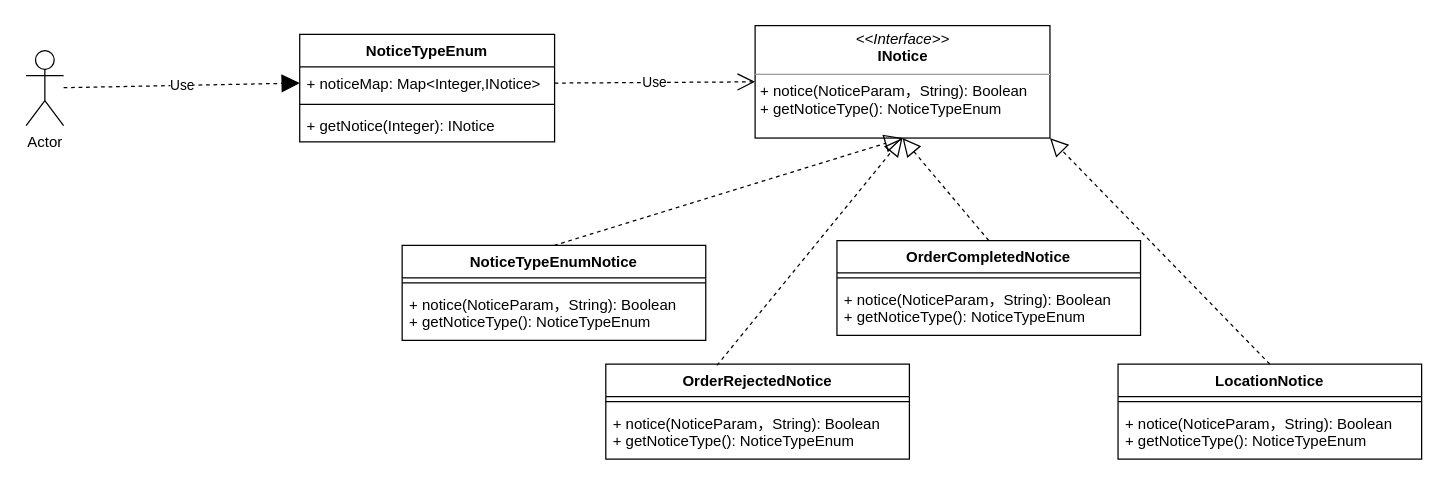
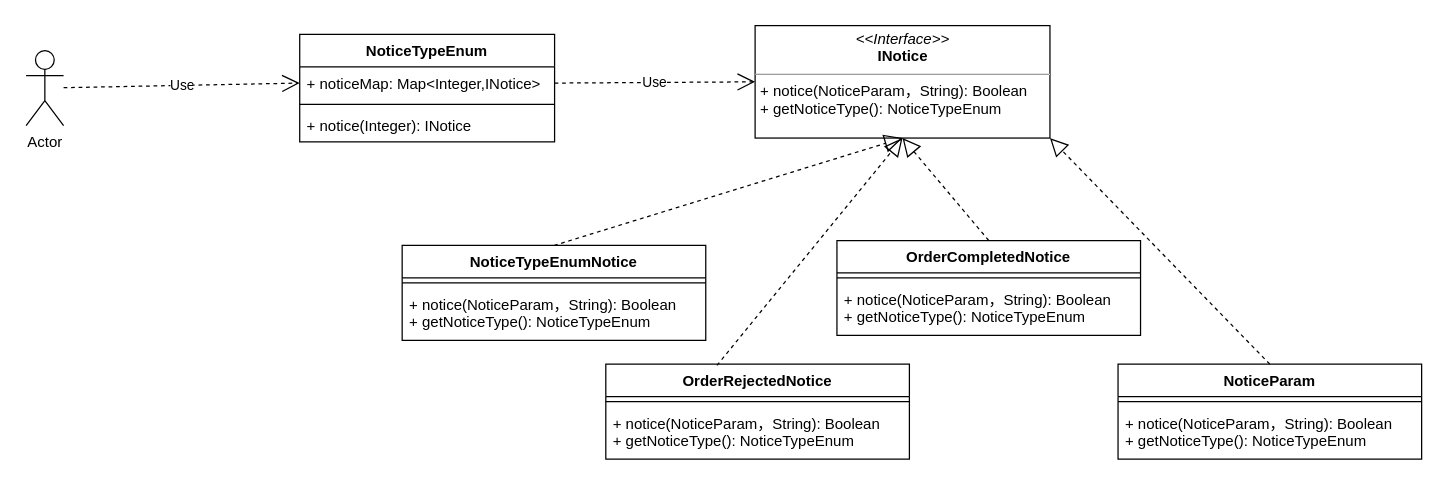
- <mxCell id="25" value="Use" style="endArrow=block;endSize=12;dashed=1;html=1;rounded=0;entryX=0;entryY=0.5;entryDx=0;entryDy=0;" edge="1" parent="1" source="24" target="20"><mxGeometry width="160" relative="1" as="geometry"><mxPoint x="396" y="296" as="sourcePoint" /><mxPoint x="556" y="296" as="targetPoint" /></mxGeometry></mxCell>
+ <mxCell id="25" value="Use" style="endArrow=open;endSize=12;dashed=1;html=1;rounded=0;entryX=0;entryY=0.5;entryDx=0;entryDy=0;" edge="1" parent="1" source="24" target="20"><mxGeometry width="160" relative="1" as="geometry"><mxPoint x="396" y="296" as="sourcePoint" /><mxPoint x="556" y="296" as="targetPoint" /></mxGeometry></mxCell>
- <mxCell id="22" value="+ getNotice(Integer): INotice" style="text;strokeColor=none;fillColor=none;align=left;verticalAlign=top;spacingLeft=4;spacingRight=4;overflow=hidden;rotatable=0;points=[[0,0.5],[1,0.5]];portConstraint=eastwest;whiteSpace=wrap;html=1;" vertex="1" parent="19"><mxGeometry y="60" width="204" height="26" as="geometry" /></mxCell>
+ <mxCell id="22" value="+ notice(Integer): INotice" style="text;strokeColor=none;fillColor=none;align=left;verticalAlign=top;spacingLeft=4;spacingRight=4;overflow=hidden;rotatable=0;points=[[0,0.5],[1,0.5]];portConstraint=eastwest;whiteSpace=wrap;html=1;" vertex="1" parent="19"><mxGeometry y="60" width="204" height="26" as="geometry" /></mxCell>
- <mxCell id="12" value="LocationNotice" style="swimlane;fontStyle=1;align=center;verticalAlign=top;childLayout=stackLayout;horizontal=1;startSize=26;horizontalStack=0;resizeParent=1;resizeParentMax=0;resizeLast=0;collapsible=1;marginBottom=0;whiteSpace=wrap;html=1;" vertex="1" parent="1"><mxGeometry x="894" y="291" width="243" height="76" as="geometry" /></mxCell>
+ <mxCell id="12" value="NoticeParam" style="swimlane;fontStyle=1;align=center;verticalAlign=top;childLayout=stackLayout;horizontal=1;startSize=26;horizontalStack=0;resizeParent=1;resizeParentMax=0;resizeLast=0;collapsible=1;marginBottom=0;whiteSpace=wrap;html=1;" vertex="1" parent="1"><mxGeometry x="894" y="291" width="243" height="76" as="geometry" /></mxCell>
